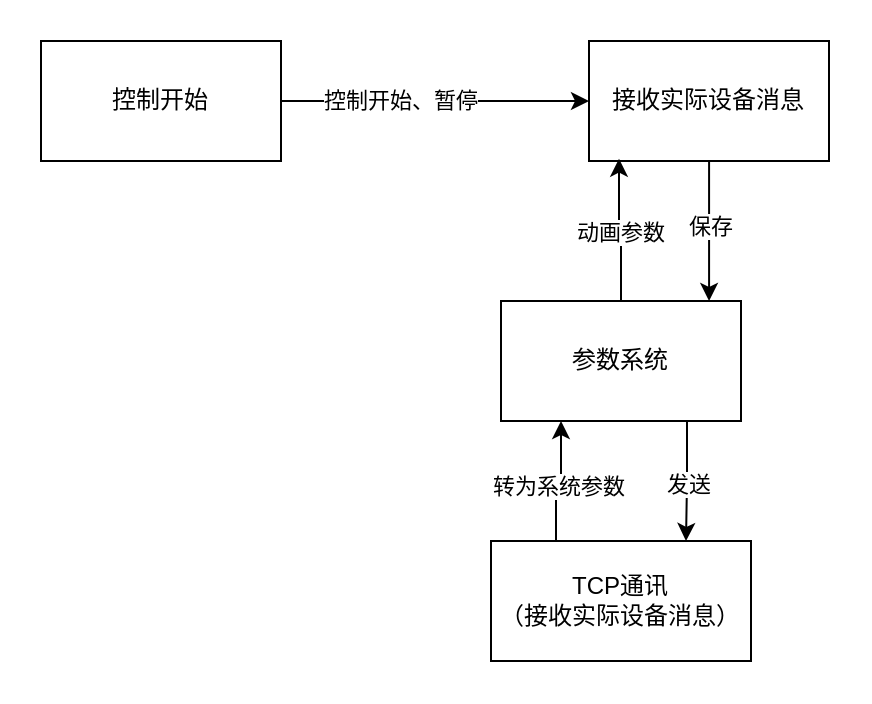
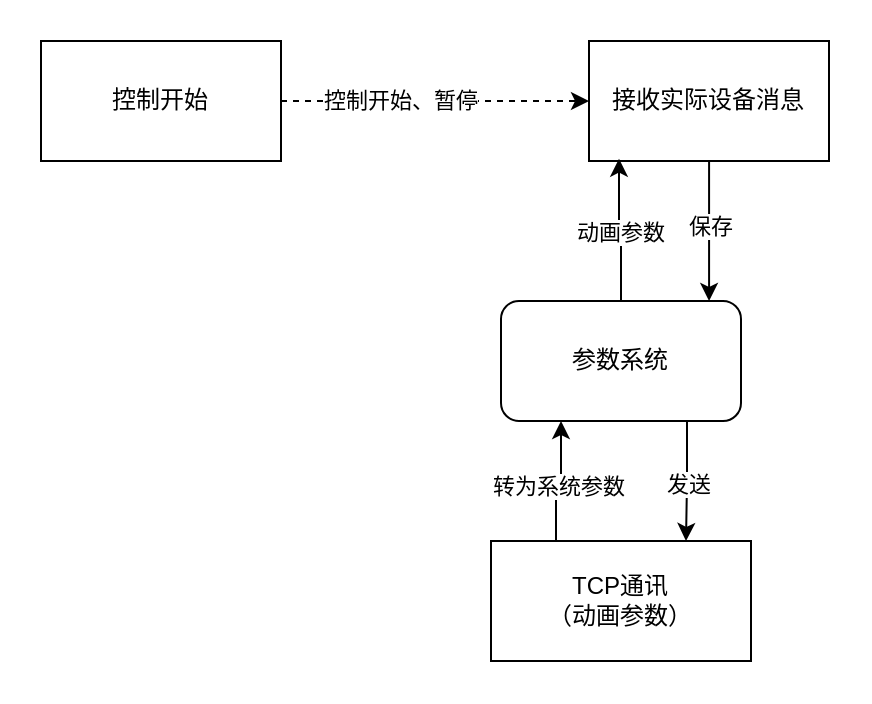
- <mxCell id="11" value="" style="edgeStyle=orthogonalEdgeStyle;rounded=0;orthogonalLoop=1;jettySize=auto;html=1;" edge="1" parent="1" source="13" target="2"><mxGeometry relative="1" as="geometry" /></mxCell>
+ <mxCell id="11" value="" style="edgeStyle=orthogonalEdgeStyle;rounded=0;orthogonalLoop=1;jettySize=auto;html=1;dashed=1;" edge="1" parent="1" source="13" target="2"><mxGeometry relative="1" as="geometry" /></mxCell>
- <mxCell id="7" value="参数系统" style="rounded=0;whiteSpace=wrap;html=1;" vertex="1" parent="1"><mxGeometry x="250" y="150" width="120" height="60" as="geometry" /></mxCell>
+ <mxCell id="7" value="参数系统" style="whiteSpace=wrap;html=1;rounded=1;" vertex="1" parent="1"><mxGeometry x="250" y="150" width="120" height="60" as="geometry" /></mxCell>
- <mxCell id="10" value="TCP通讯&lt;div&gt;（接收实际设备消息）&lt;/div&gt;" style="rounded=0;whiteSpace=wrap;html=1;" vertex="1" parent="1"><mxGeometry x="245" y="270" width="130" height="60" as="geometry" /></mxCell>
+ <mxCell id="10" value="TCP通讯&lt;div&gt;（动画参数）&lt;/div&gt;" style="rounded=0;whiteSpace=wrap;html=1;" vertex="1" parent="1"><mxGeometry x="245" y="270" width="130" height="60" as="geometry" /></mxCell>
